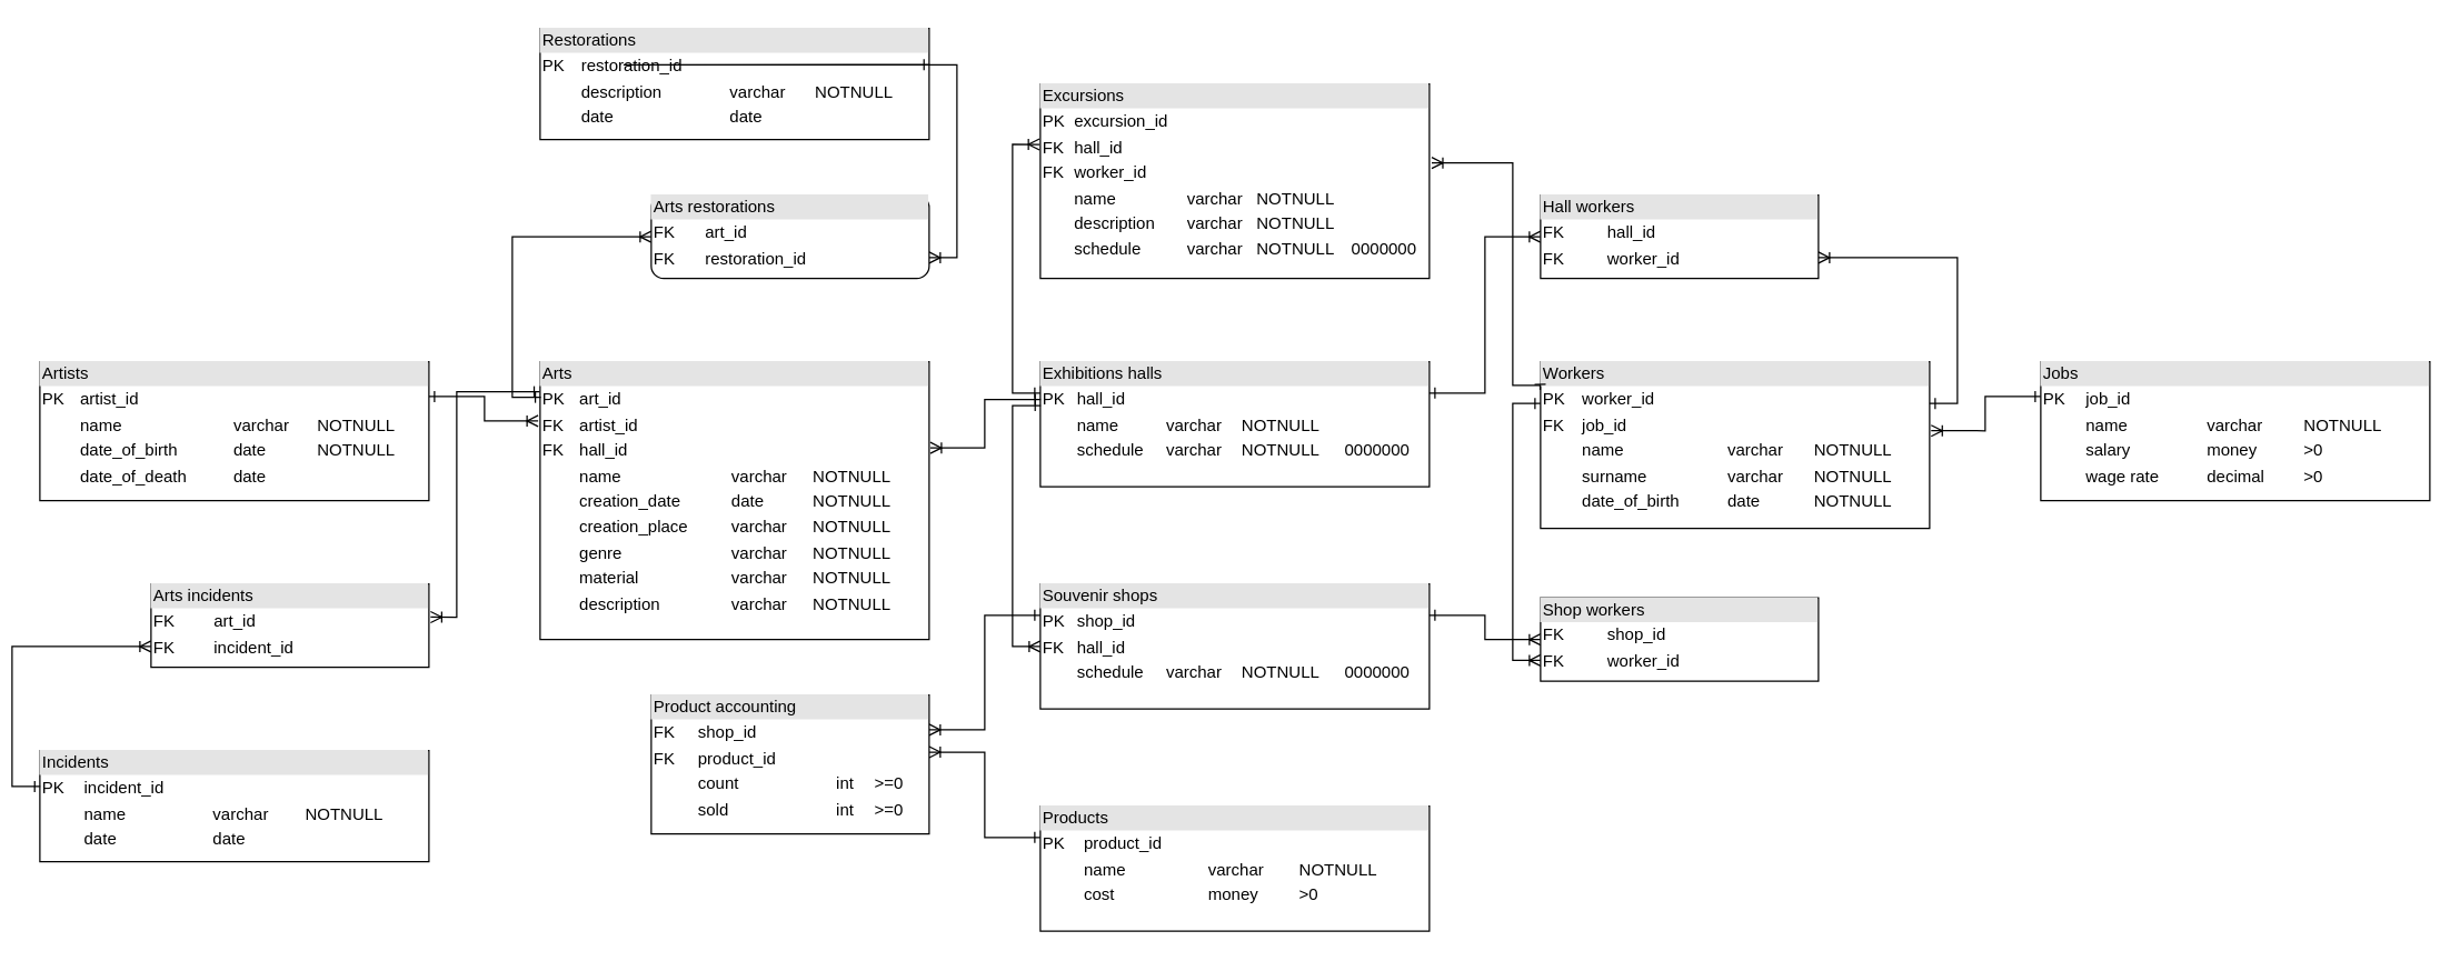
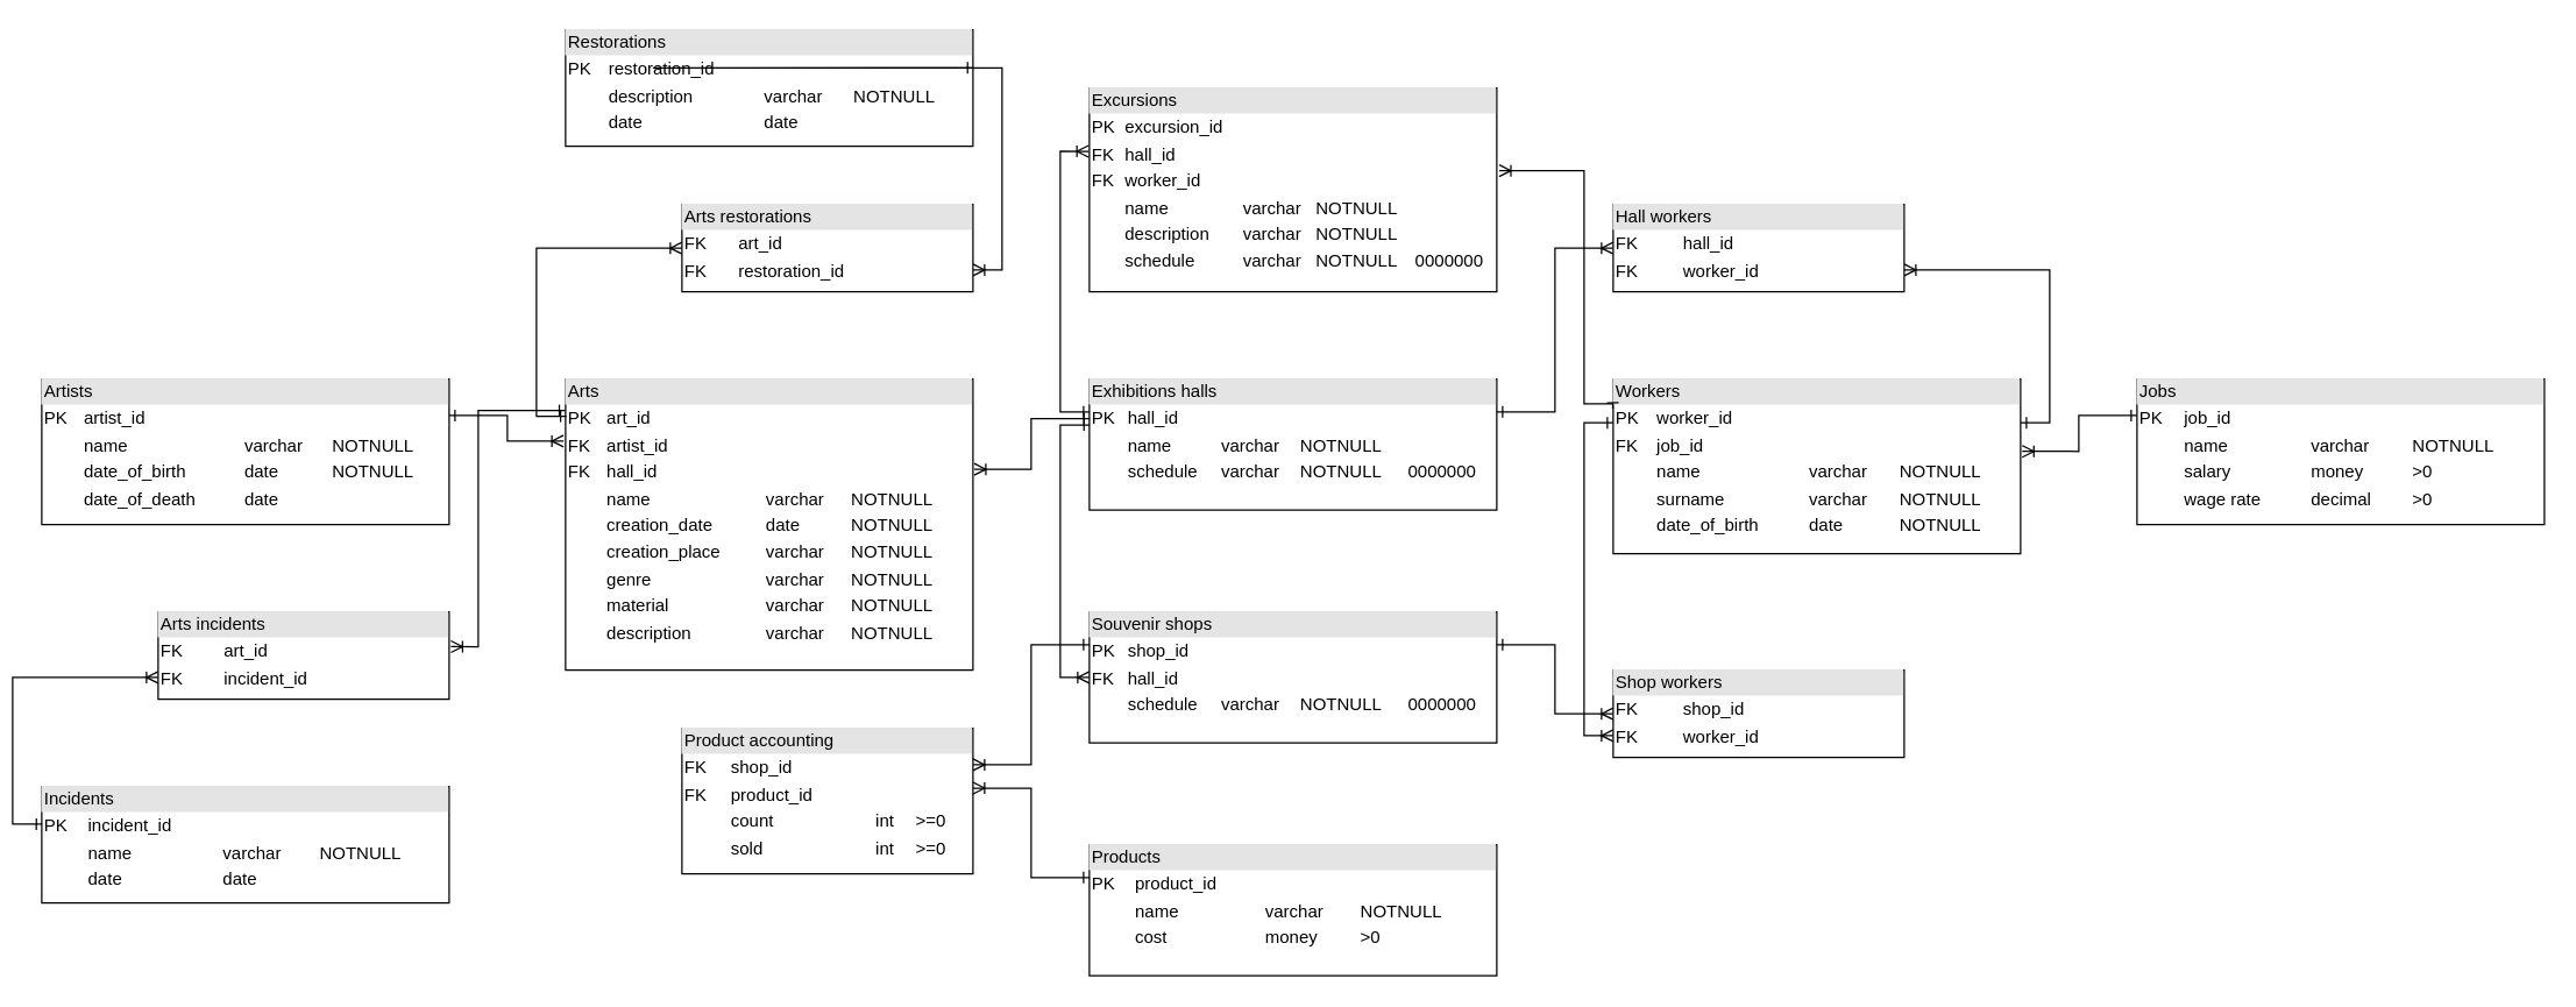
- <mxCell id="32" value="&lt;div style=&quot;box-sizing: border-box ; width: 100% ; background: rgb(228 , 228 , 228) ; padding: 2px&quot;&gt;Arts restorations&lt;/div&gt;&lt;table style=&quot;width: 100% ; font-size: 1em&quot; cellpadding=&quot;2&quot; cellspacing=&quot;0&quot;&gt;&lt;tbody&gt;&lt;tr&gt;&lt;td&gt;FK&lt;/td&gt;&lt;td&gt;art_id&lt;br&gt;&lt;/td&gt;&lt;td&gt;&lt;br&gt;&lt;/td&gt;&lt;td&gt;&lt;br&gt;&lt;/td&gt;&lt;/tr&gt;&lt;tr&gt;&lt;td&gt;FK&lt;/td&gt;&lt;td&gt;restoration_id&lt;/td&gt;&lt;td&gt;&lt;/td&gt;&lt;td&gt;&lt;br&gt;&lt;/td&gt;&lt;/tr&gt;&lt;/tbody&gt;&lt;/table&gt;" style="verticalAlign=top;align=left;overflow=fill;html=1;rounded=1;" parent="1" vertex="1"><mxGeometry x="460" y="140" width="200" height="60" as="geometry" /></mxCell>
+ <mxCell id="32" value="&lt;div style=&quot;box-sizing: border-box ; width: 100% ; background: rgb(228 , 228 , 228) ; padding: 2px&quot;&gt;Arts restorations&lt;/div&gt;&lt;table style=&quot;width: 100% ; font-size: 1em&quot; cellpadding=&quot;2&quot; cellspacing=&quot;0&quot;&gt;&lt;tbody&gt;&lt;tr&gt;&lt;td&gt;FK&lt;/td&gt;&lt;td&gt;art_id&lt;br&gt;&lt;/td&gt;&lt;td&gt;&lt;br&gt;&lt;/td&gt;&lt;td&gt;&lt;br&gt;&lt;/td&gt;&lt;/tr&gt;&lt;tr&gt;&lt;td&gt;FK&lt;/td&gt;&lt;td&gt;restoration_id&lt;/td&gt;&lt;td&gt;&lt;/td&gt;&lt;td&gt;&lt;br&gt;&lt;/td&gt;&lt;/tr&gt;&lt;/tbody&gt;&lt;/table&gt;" style="verticalAlign=top;align=left;overflow=fill;html=1;" parent="1" vertex="1"><mxGeometry x="460" y="140" width="200" height="60" as="geometry" /></mxCell>
- <mxCell id="14" value="&lt;div style=&quot;box-sizing: border-box ; width: 100% ; background: rgb(228 , 228 , 228) ; padding: 2px&quot;&gt;Shop workers&lt;/div&gt;&lt;table style=&quot;width: 100% ; font-size: 1em&quot; cellpadding=&quot;2&quot; cellspacing=&quot;0&quot;&gt;&lt;tbody&gt;&lt;tr&gt;&lt;td&gt;FK&lt;/td&gt;&lt;td&gt;shop_id&lt;br&gt;&lt;/td&gt;&lt;td&gt;&lt;br&gt;&lt;/td&gt;&lt;td&gt;&lt;br&gt;&lt;/td&gt;&lt;/tr&gt;&lt;tr&gt;&lt;td&gt;FK&lt;/td&gt;&lt;td&gt;worker_id&lt;/td&gt;&lt;td&gt;&lt;/td&gt;&lt;td&gt;&lt;br&gt;&lt;/td&gt;&lt;/tr&gt;&lt;/tbody&gt;&lt;/table&gt;" style="verticalAlign=top;align=left;overflow=fill;html=1;" parent="1" vertex="1"><mxGeometry x="1100" y="430" width="200" height="60" as="geometry" /></mxCell>
+ <mxCell id="14" value="&lt;div style=&quot;box-sizing: border-box ; width: 100% ; background: rgb(228 , 228 , 228) ; padding: 2px&quot;&gt;Shop workers&lt;/div&gt;&lt;table style=&quot;width: 100% ; font-size: 1em&quot; cellpadding=&quot;2&quot; cellspacing=&quot;0&quot;&gt;&lt;tbody&gt;&lt;tr&gt;&lt;td&gt;FK&lt;/td&gt;&lt;td&gt;shop_id&lt;br&gt;&lt;/td&gt;&lt;td&gt;&lt;br&gt;&lt;/td&gt;&lt;td&gt;&lt;br&gt;&lt;/td&gt;&lt;/tr&gt;&lt;tr&gt;&lt;td&gt;FK&lt;/td&gt;&lt;td&gt;worker_id&lt;/td&gt;&lt;td&gt;&lt;/td&gt;&lt;td&gt;&lt;br&gt;&lt;/td&gt;&lt;/tr&gt;&lt;/tbody&gt;&lt;/table&gt;" style="verticalAlign=top;align=left;overflow=fill;html=1;" parent="1" vertex="1"><mxGeometry x="1100" y="460" width="200" height="60" as="geometry" /></mxCell>
